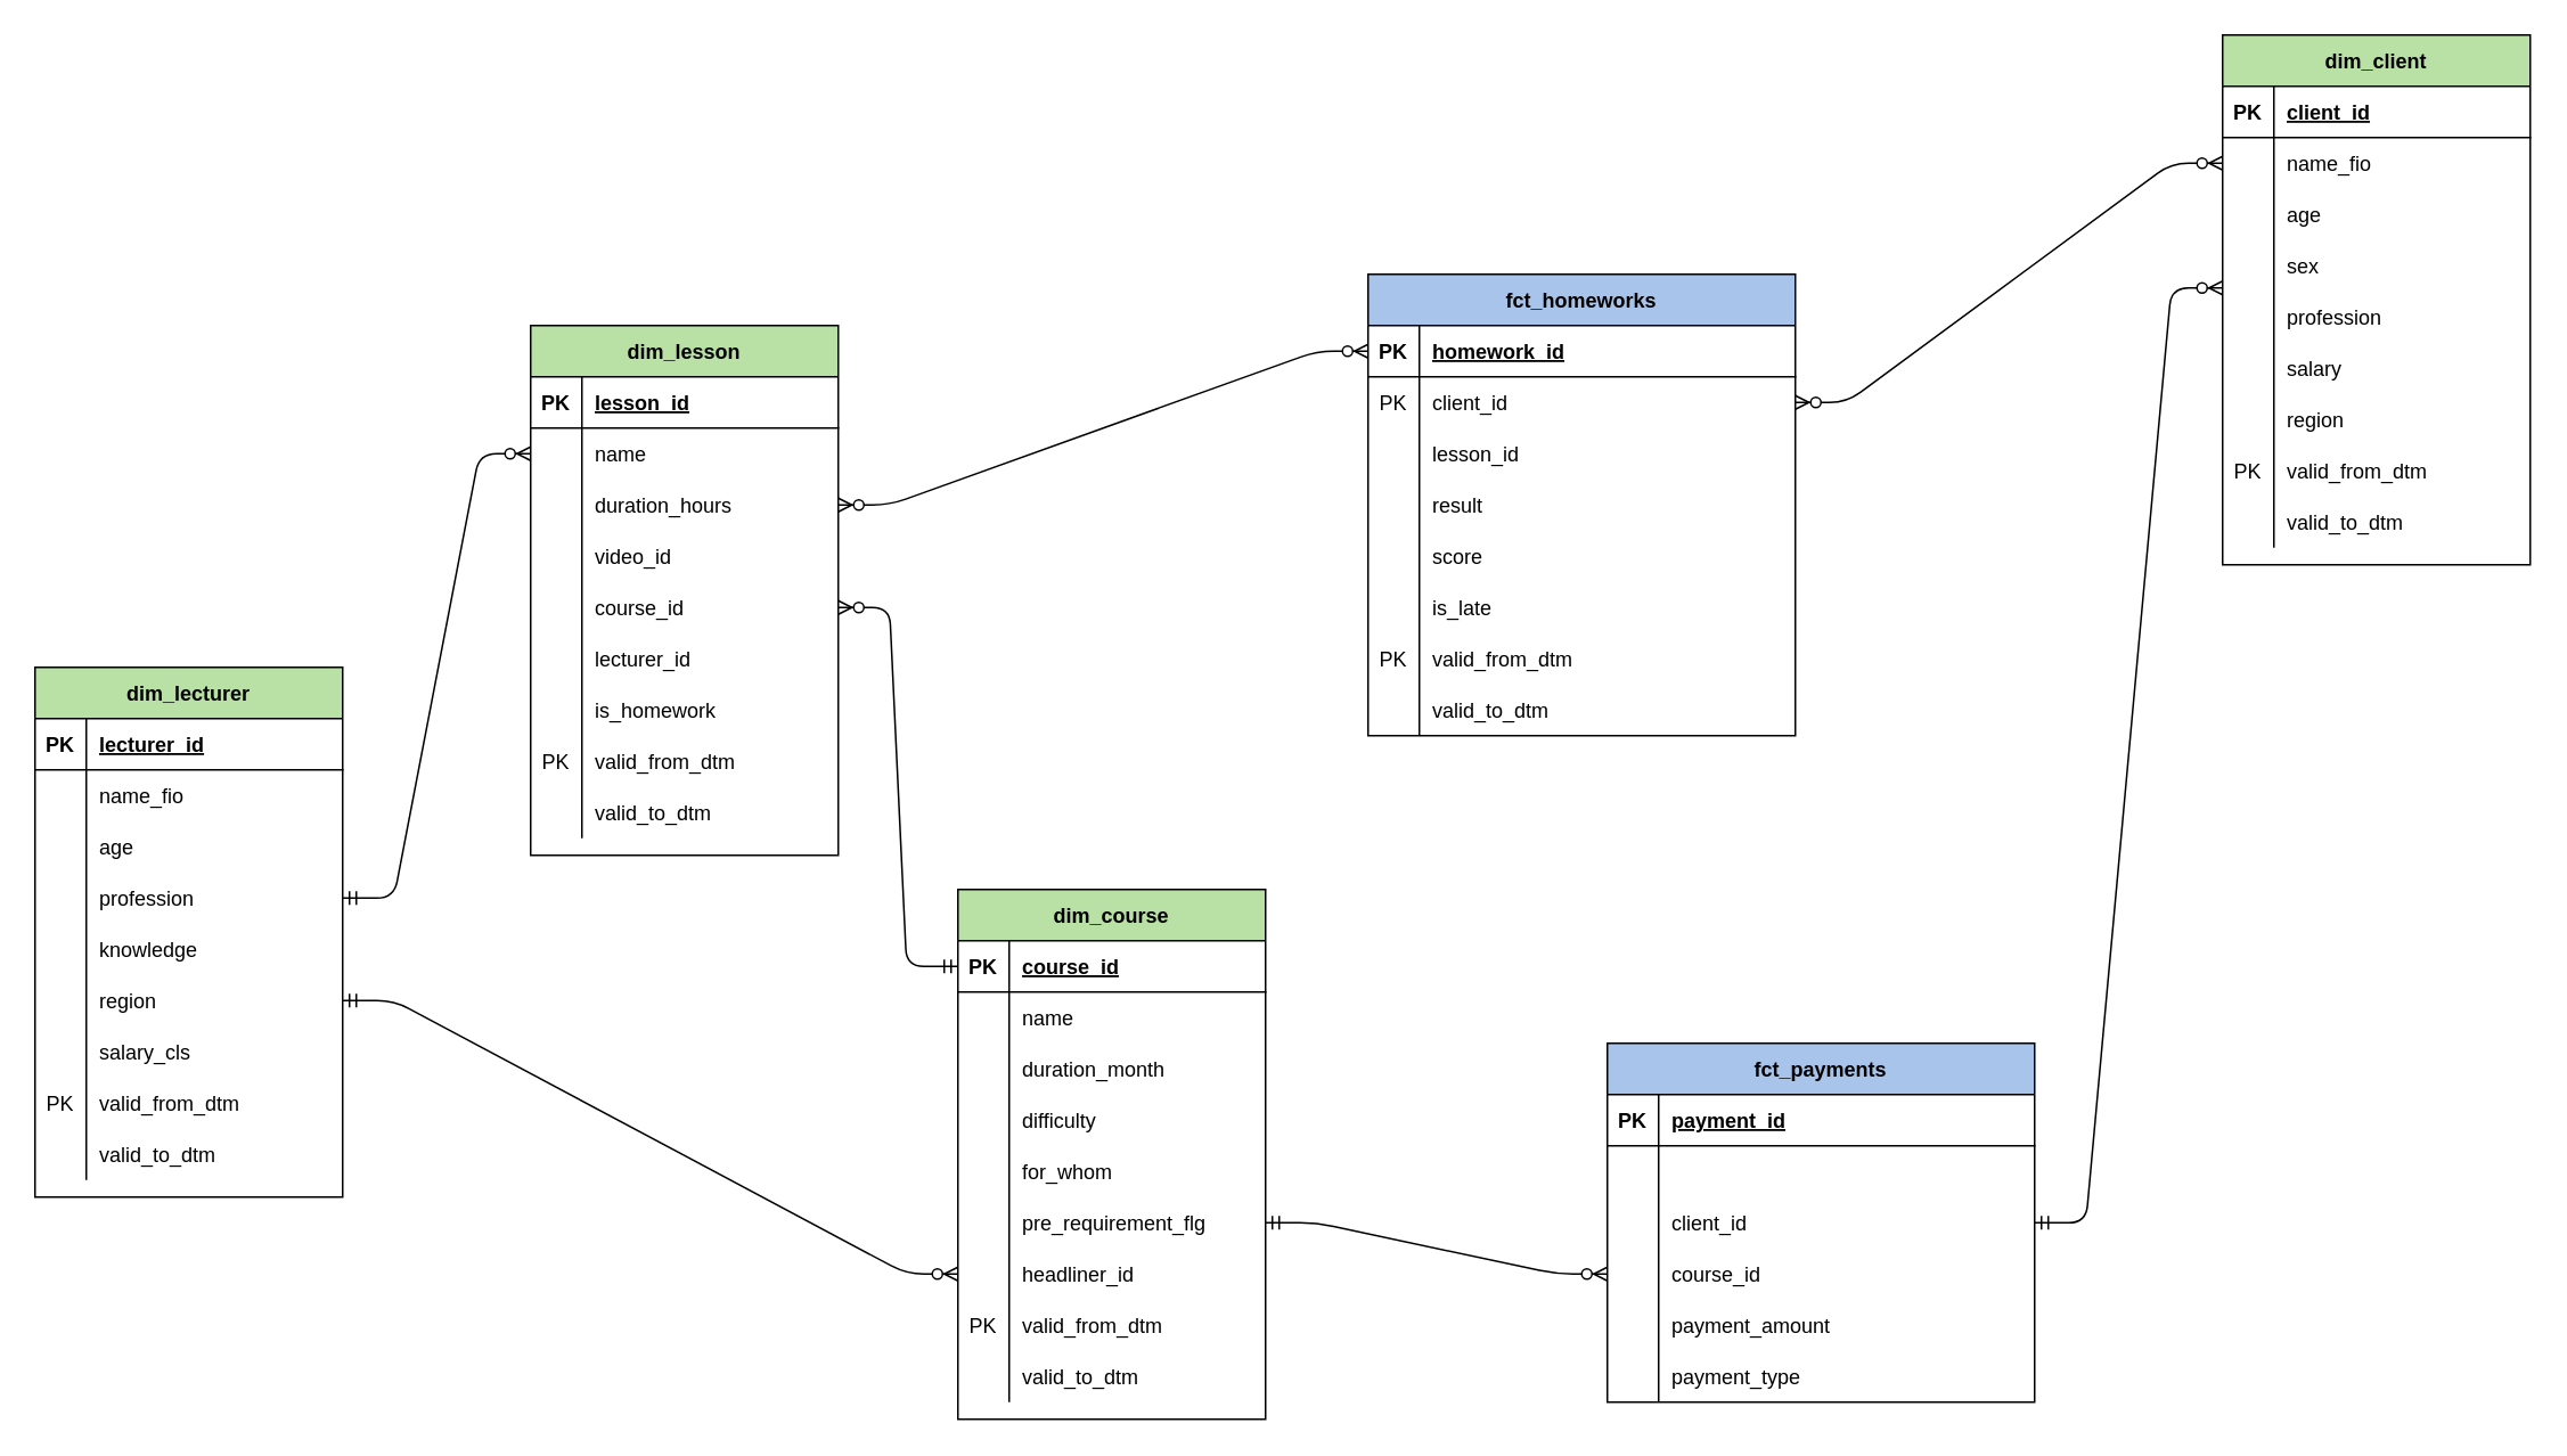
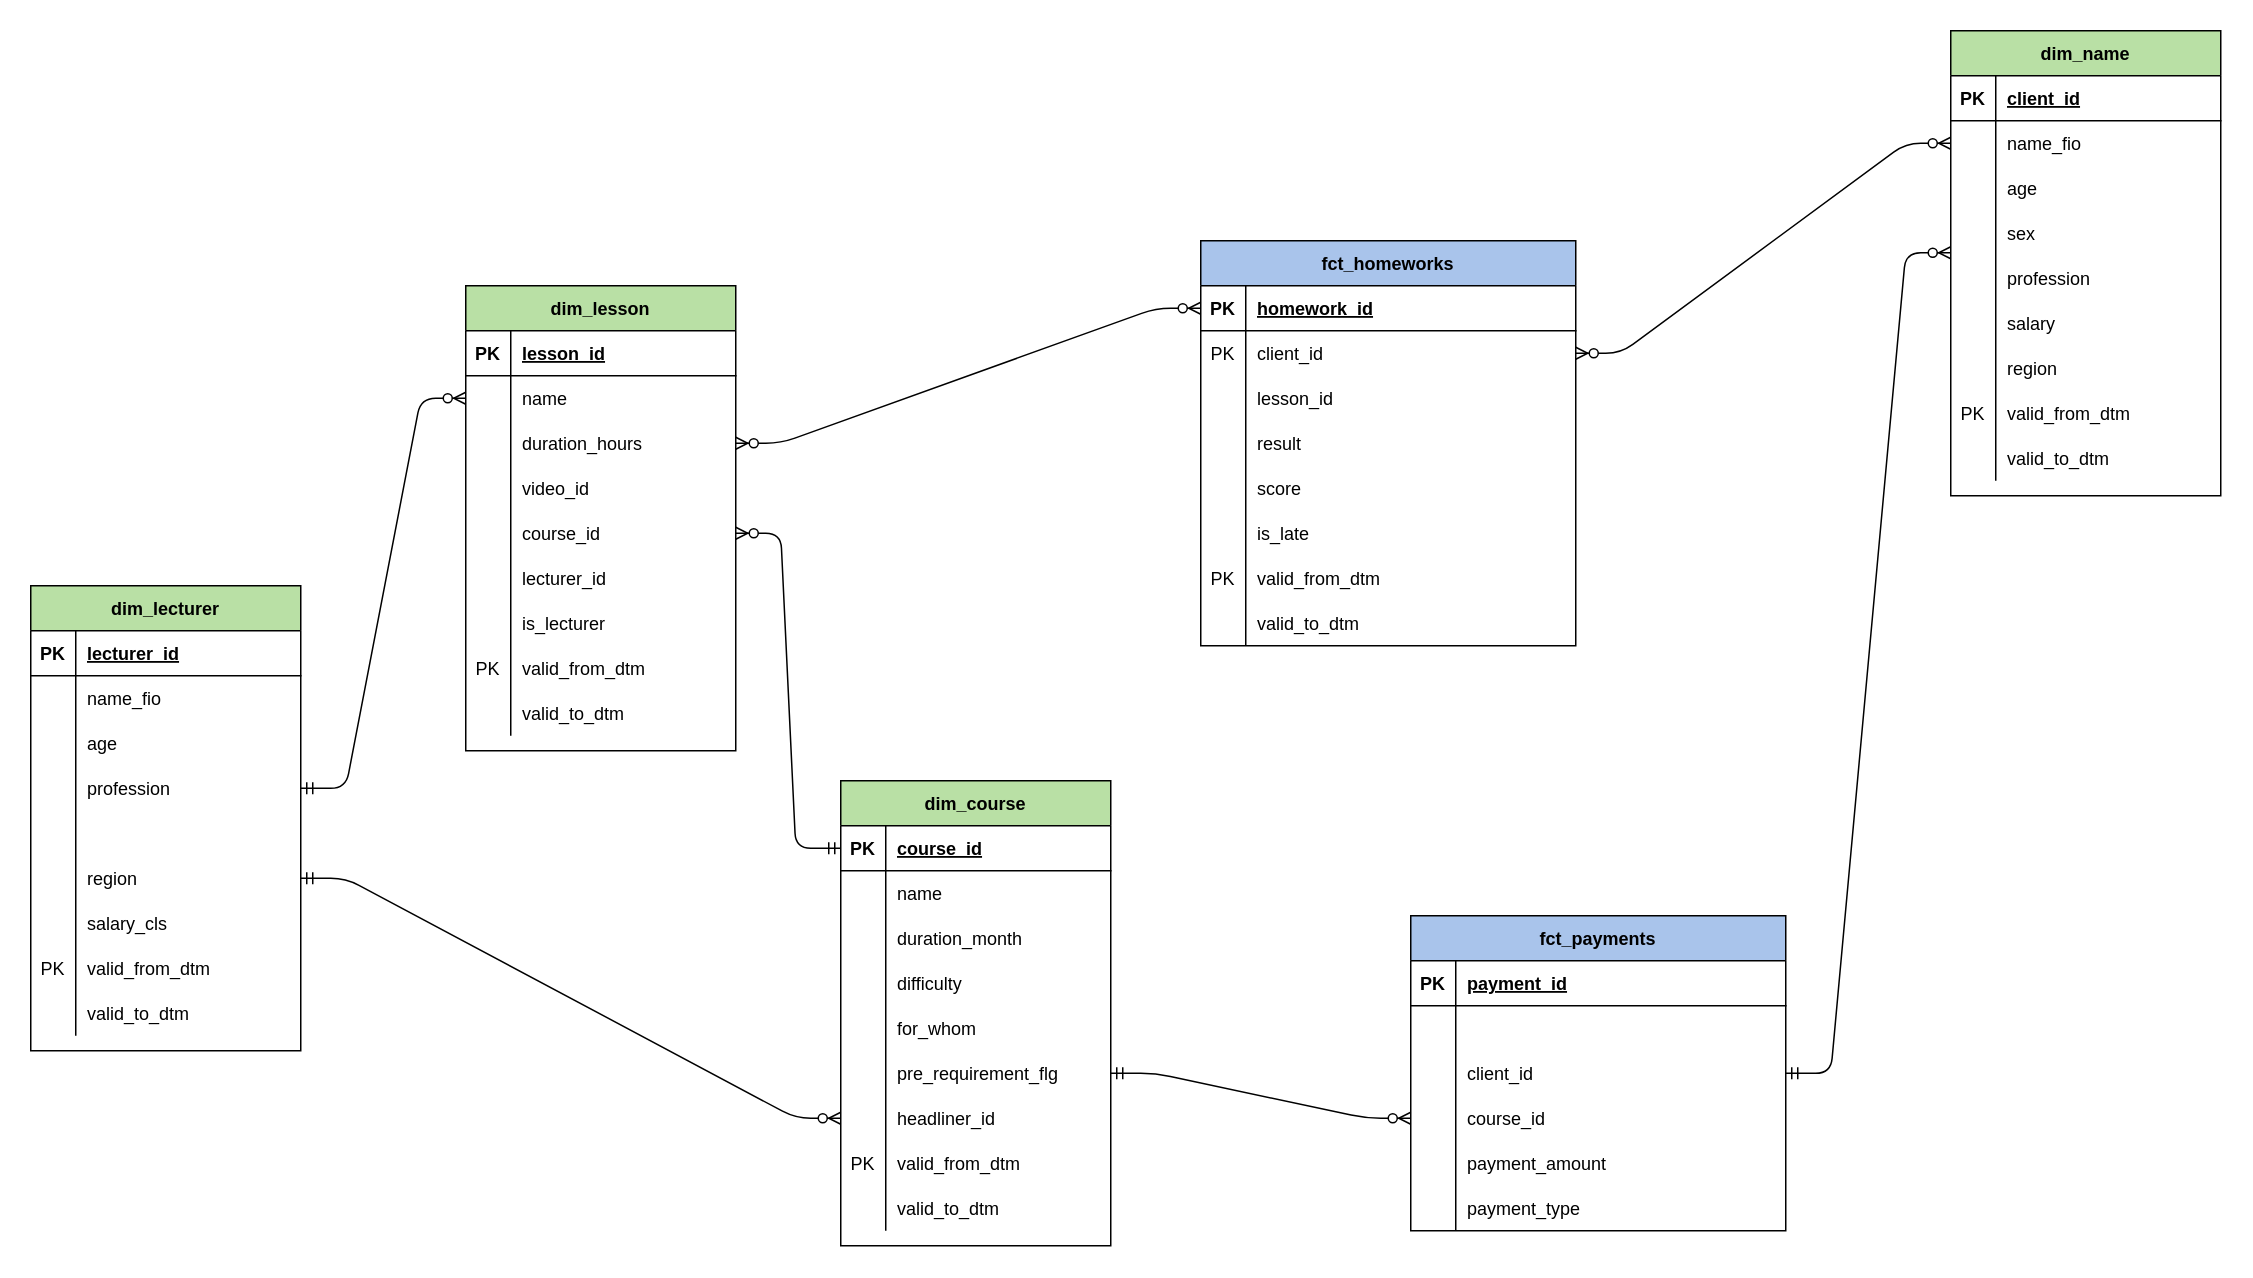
- <mxCell id="20" value="dim_client" style="shape=table;startSize=30;container=1;collapsible=1;childLayout=tableLayout;fixedRows=1;rowLines=0;fontStyle=1;align=center;resizeLast=1;fillColor=#B9E0A5;" vertex="1" parent="1"><mxGeometry x="1300" y="20" width="180" height="310" as="geometry" /></mxCell>
+ <mxCell id="20" value="dim_name" style="shape=table;startSize=30;container=1;collapsible=1;childLayout=tableLayout;fixedRows=1;rowLines=0;fontStyle=1;align=center;resizeLast=1;fillColor=#B9E0A5;" vertex="1" parent="1"><mxGeometry x="1300" y="20" width="180" height="310" as="geometry" /></mxCell>
- <mxCell id="129" value="is_homework" style="shape=partialRectangle;connectable=0;fillColor=none;top=0;left=0;bottom=0;right=0;align=left;spacingLeft=6;overflow=hidden;" vertex="1" parent="127"><mxGeometry x="30" width="150" height="30" as="geometry" /></mxCell>
+ <mxCell id="129" value="is_lecturer" style="shape=partialRectangle;connectable=0;fillColor=none;top=0;left=0;bottom=0;right=0;align=left;spacingLeft=6;overflow=hidden;" vertex="1" parent="127"><mxGeometry x="30" width="150" height="30" as="geometry" /></mxCell>
- <mxCell id="93" value="knowledge" style="shape=partialRectangle;connectable=0;fillColor=none;top=0;left=0;bottom=0;right=0;align=left;spacingLeft=6;overflow=hidden;" vertex="1" parent="91"><mxGeometry x="30" width="150" height="30" as="geometry" /></mxCell>
